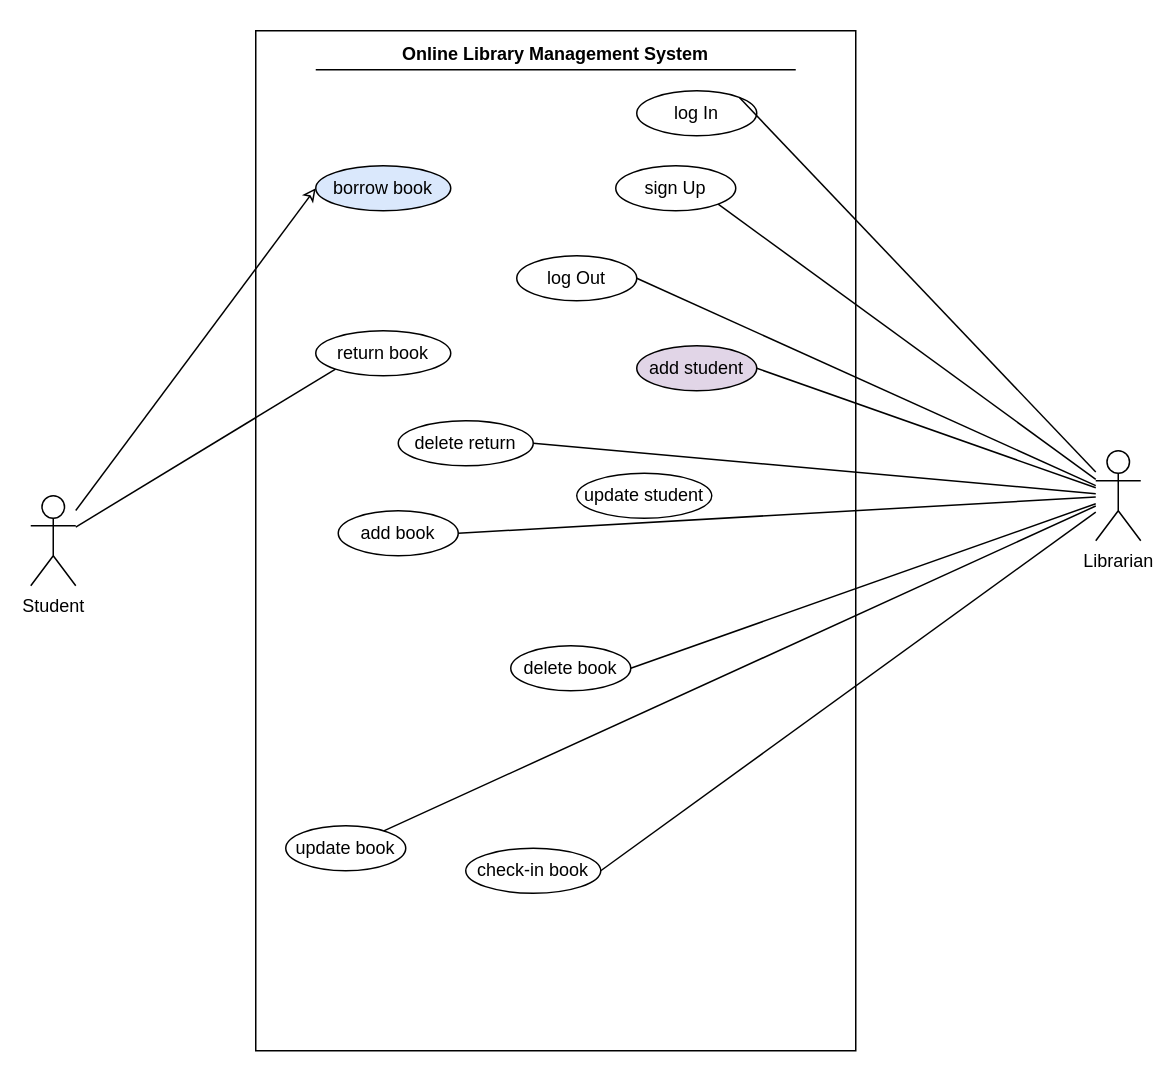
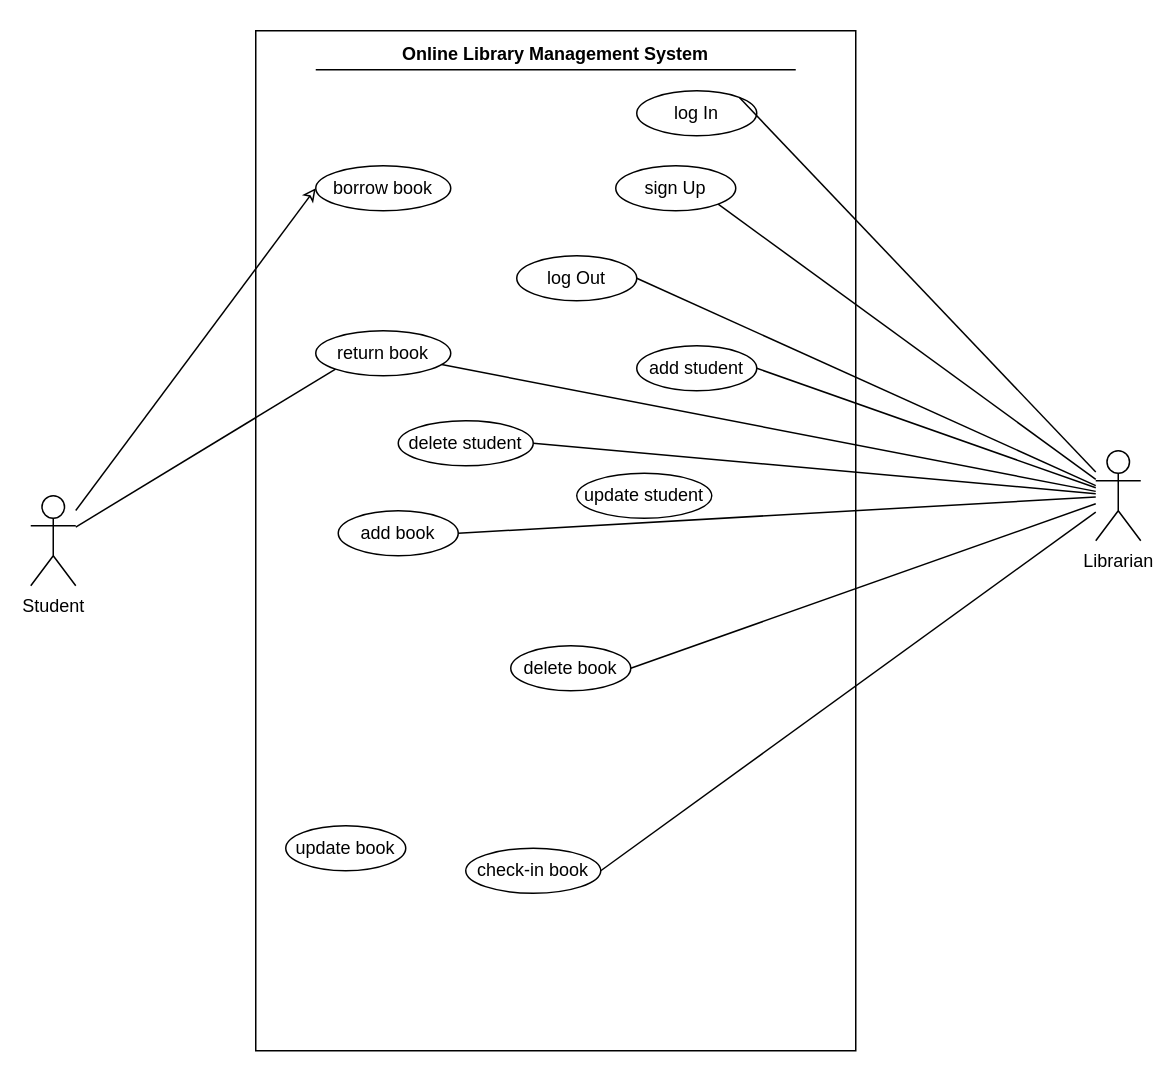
- <mxCell id="12" value="borrow book" style="ellipse;whiteSpace=wrap;html=1;fillColor=#dae8fc;" vertex="1" parent="1"><mxGeometry x="210" y="110" width="90" height="30" as="geometry" /></mxCell>
+ <mxCell id="12" value="borrow book" style="ellipse;whiteSpace=wrap;html=1;" vertex="1" parent="1"><mxGeometry x="210" y="110" width="90" height="30" as="geometry" /></mxCell>
- <mxCell id="8" value="add student" style="ellipse;whiteSpace=wrap;html=1;fillColor=#e1d5e7;" vertex="1" parent="1"><mxGeometry x="424" y="230" width="80" height="30" as="geometry" /></mxCell>
+ <mxCell id="8" value="add student" style="ellipse;whiteSpace=wrap;html=1;" vertex="1" parent="1"><mxGeometry x="424" y="230" width="80" height="30" as="geometry" /></mxCell>
- <mxCell id="9" value="delete return" style="ellipse;whiteSpace=wrap;html=1;" vertex="1" parent="1"><mxGeometry x="265" y="280" width="90" height="30" as="geometry" /></mxCell>
+ <mxCell id="9" value="delete student" style="ellipse;whiteSpace=wrap;html=1;" vertex="1" parent="1"><mxGeometry x="265" y="280" width="90" height="30" as="geometry" /></mxCell>
- <mxCell id="29" value="" style="edgeStyle=none;rounded=0;orthogonalLoop=1;jettySize=auto;html=1;strokeColor=default;endArrow=none;endFill=0;" edge="1" parent="1" source="27" target="28"><mxGeometry relative="1" as="geometry"><mxPoint x="730" y="339.348" as="sourcePoint" /><mxPoint x="400" y="545" as="targetPoint" /></mxGeometry></mxCell>
+ <mxCell id="29" value="" style="edgeStyle=none;rounded=0;orthogonalLoop=1;jettySize=auto;html=1;strokeColor=default;endArrow=none;endFill=0;" edge="1" parent="1" source="27" target="13"><mxGeometry relative="1" as="geometry"><mxPoint x="730" y="339.348" as="sourcePoint" /><mxPoint x="400" y="545" as="targetPoint" /></mxGeometry></mxCell>
